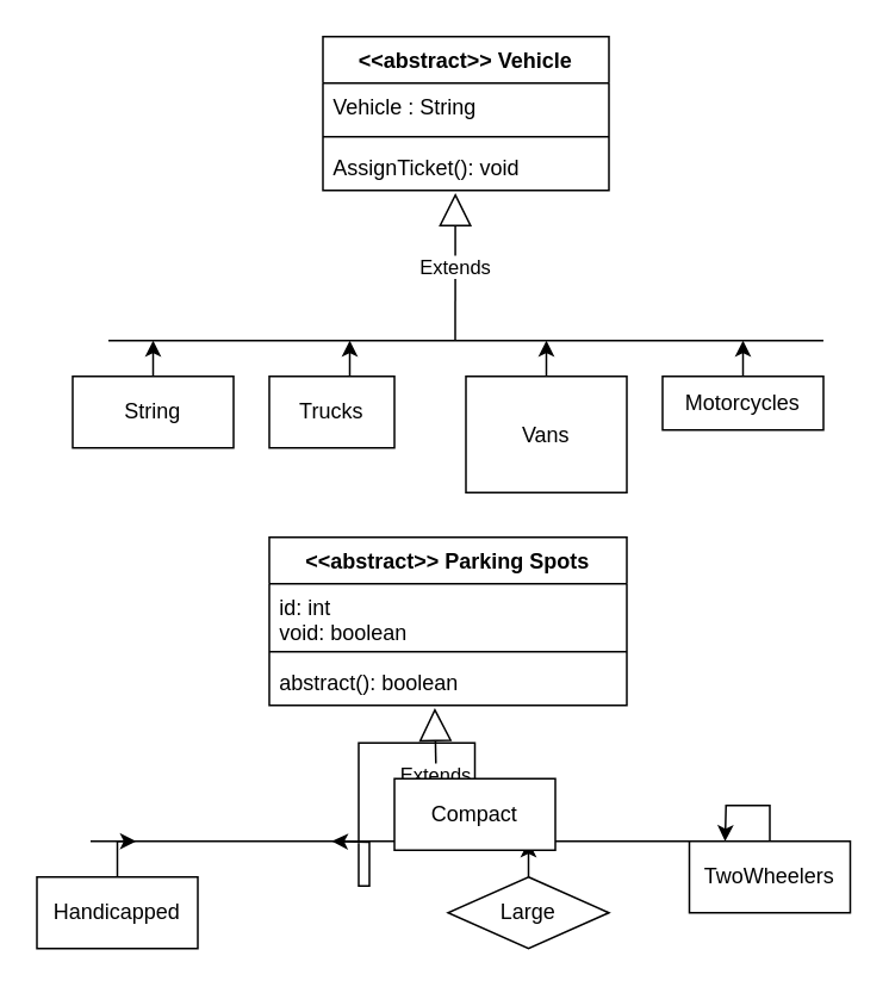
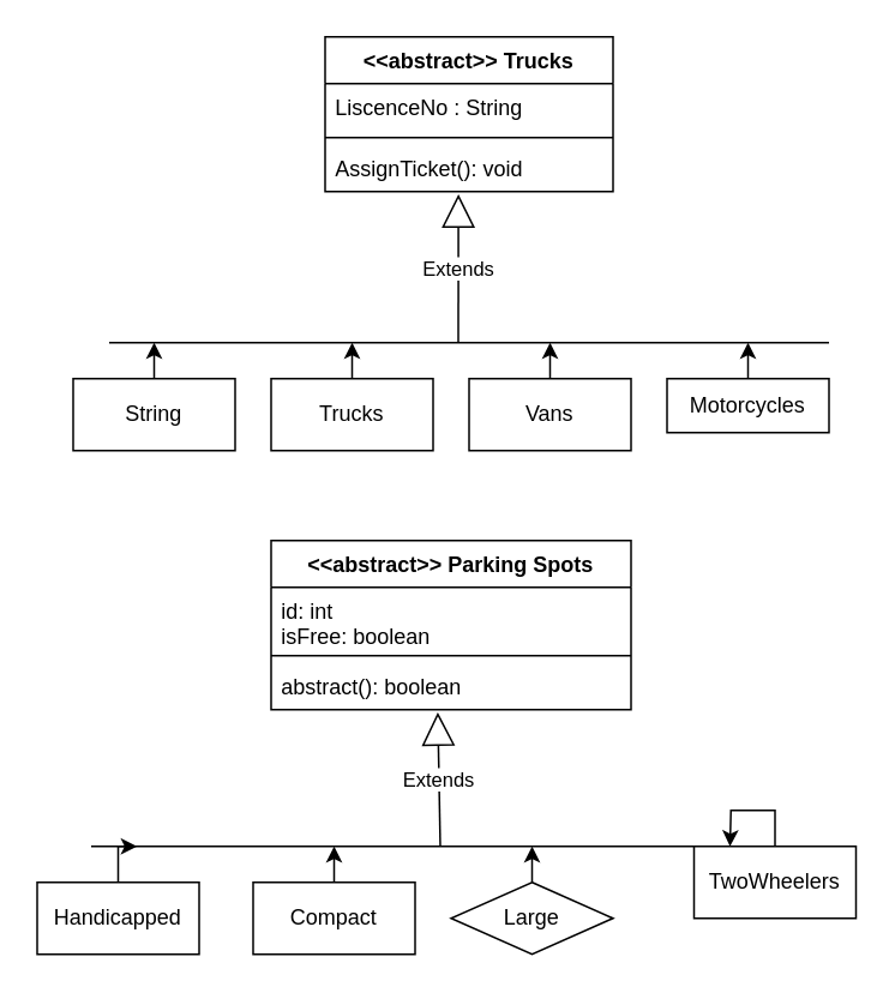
- <mxCell id="2" value="&amp;lt;&amp;lt;abstract&amp;gt;&amp;gt; Vehicle" style="swimlane;fontStyle=1;align=center;verticalAlign=top;childLayout=stackLayout;horizontal=1;startSize=26;horizontalStack=0;resizeParent=1;resizeParentMax=0;resizeLast=0;collapsible=1;marginBottom=0;whiteSpace=wrap;html=1;" parent="1" vertex="1"><mxGeometry x="180" y="20" width="160" height="86" as="geometry" /></mxCell>
+ <mxCell id="2" value="&amp;lt;&amp;lt;abstract&amp;gt;&amp;gt; Trucks" style="swimlane;fontStyle=1;align=center;verticalAlign=top;childLayout=stackLayout;horizontal=1;startSize=26;horizontalStack=0;resizeParent=1;resizeParentMax=0;resizeLast=0;collapsible=1;marginBottom=0;whiteSpace=wrap;html=1;" parent="1" vertex="1"><mxGeometry x="180" y="20" width="160" height="86" as="geometry" /></mxCell>
- <mxCell id="3" value="Vehicle : String" style="text;strokeColor=none;fillColor=none;align=left;verticalAlign=top;spacingLeft=4;spacingRight=4;overflow=hidden;rotatable=0;points=[[0,0.5],[1,0.5]];portConstraint=eastwest;whiteSpace=wrap;html=1;" parent="2" vertex="1"><mxGeometry y="26" width="160" height="26" as="geometry" /></mxCell>
+ <mxCell id="3" value="LiscenceNo : String" style="text;strokeColor=none;fillColor=none;align=left;verticalAlign=top;spacingLeft=4;spacingRight=4;overflow=hidden;rotatable=0;points=[[0,0.5],[1,0.5]];portConstraint=eastwest;whiteSpace=wrap;html=1;" parent="2" vertex="1"><mxGeometry y="26" width="160" height="26" as="geometry" /></mxCell>
- <mxCell id="15" value="Trucks" style="html=1;whiteSpace=wrap;" parent="1" vertex="1"><mxGeometry x="150" y="210" width="70" height="40" as="geometry" /></mxCell>
+ <mxCell id="15" value="Trucks" style="html=1;whiteSpace=wrap;" parent="1" vertex="1"><mxGeometry x="150" y="210" width="90" height="40" as="geometry" /></mxCell>
- <mxCell id="13" value="Vans" style="html=1;whiteSpace=wrap;" parent="1" vertex="1"><mxGeometry x="260" y="210" width="90" height="65" as="geometry" /></mxCell>
+ <mxCell id="13" value="Vans" style="html=1;whiteSpace=wrap;" parent="1" vertex="1"><mxGeometry x="260" y="210" width="90" height="40" as="geometry" /></mxCell>
- <mxCell id="17" value="id: int&lt;div&gt;void: boolean&lt;/div&gt;" style="text;strokeColor=none;fillColor=none;align=left;verticalAlign=top;spacingLeft=4;spacingRight=4;overflow=hidden;rotatable=0;points=[[0,0.5],[1,0.5]];portConstraint=eastwest;whiteSpace=wrap;html=1;" parent="16" vertex="1"><mxGeometry y="26" width="200" height="34" as="geometry" /></mxCell>
+ <mxCell id="17" value="id: int&lt;div&gt;isFree: boolean&lt;/div&gt;" style="text;strokeColor=none;fillColor=none;align=left;verticalAlign=top;spacingLeft=4;spacingRight=4;overflow=hidden;rotatable=0;points=[[0,0.5],[1,0.5]];portConstraint=eastwest;whiteSpace=wrap;html=1;" parent="16" vertex="1"><mxGeometry y="26" width="200" height="34" as="geometry" /></mxCell>
- <mxCell id="29" value="Compact" style="html=1;whiteSpace=wrap;" parent="1" vertex="1"><mxGeometry x="220" y="435" width="90" height="40" as="geometry" /></mxCell>
+ <mxCell id="29" value="Compact" style="html=1;whiteSpace=wrap;" parent="1" vertex="1"><mxGeometry x="140" y="490" width="90" height="40" as="geometry" /></mxCell>
